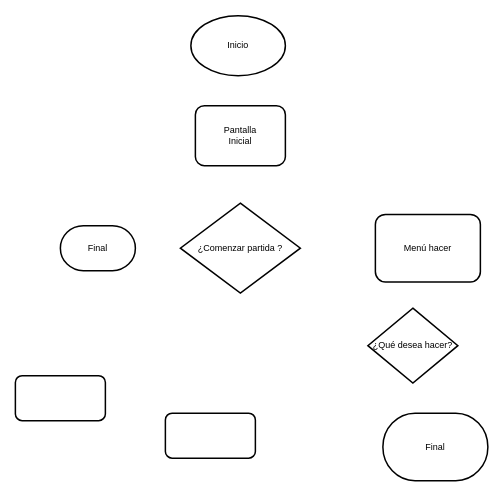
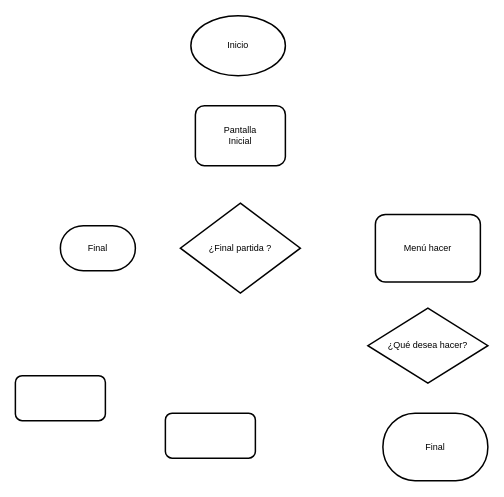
- <mxCell id="4" value="¿Comenzar partida ?" style="rhombus;whiteSpace=wrap;html=1;strokeWidth=2;" vertex="1" parent="1"><mxGeometry x="240" y="270" width="160" height="120" as="geometry" /></mxCell>
+ <mxCell id="4" value="¿Final partida ?" style="rhombus;whiteSpace=wrap;html=1;strokeWidth=2;" vertex="1" parent="1"><mxGeometry x="240" y="270" width="160" height="120" as="geometry" /></mxCell>
- <mxCell id="7" value="¿Qué desea hacer?" style="rhombus;whiteSpace=wrap;html=1;strokeWidth=2;" vertex="1" parent="1"><mxGeometry x="490" y="410" width="120" height="100" as="geometry" /></mxCell>
+ <mxCell id="7" value="¿Qué desea hacer?" style="rhombus;whiteSpace=wrap;html=1;strokeWidth=2;" vertex="1" parent="1"><mxGeometry x="490" y="410" width="160" height="100" as="geometry" /></mxCell>
